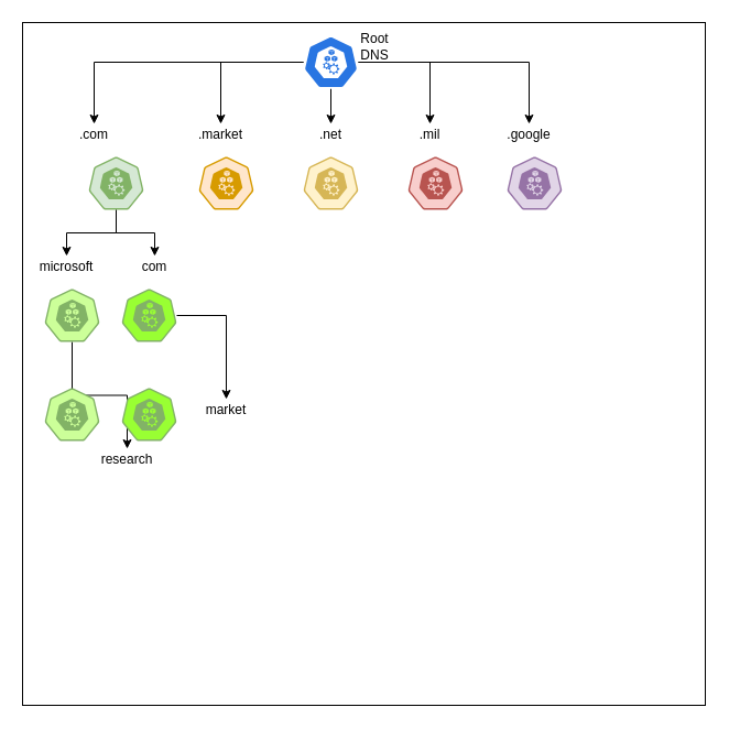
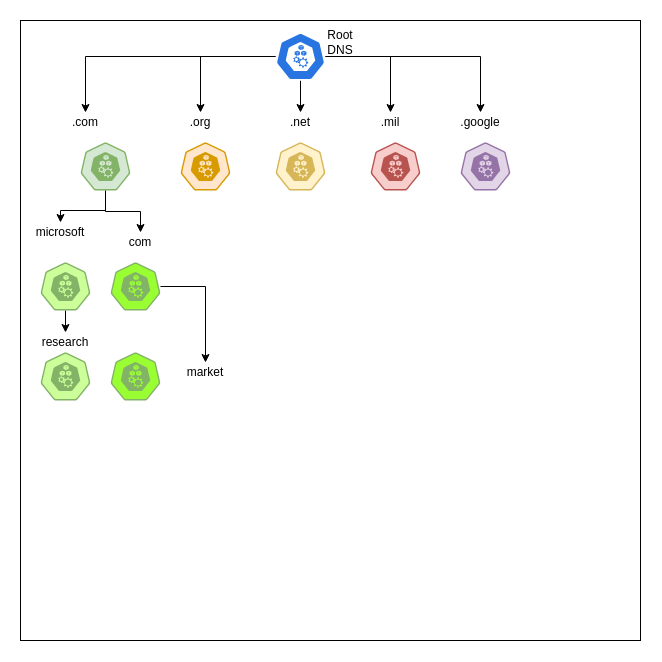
- <mxCell id="18" value=".market" style="text;html=1;strokeColor=none;fillColor=none;align=center;verticalAlign=middle;whiteSpace=wrap;rounded=0;" parent="1" vertex="1"><mxGeometry x="170" y="112" width="60" height="20" as="geometry" /></mxCell>
+ <mxCell id="18" value=".org" style="text;html=1;strokeColor=none;fillColor=none;align=center;verticalAlign=middle;whiteSpace=wrap;rounded=0;" parent="1" vertex="1"><mxGeometry x="170" y="112" width="60" height="20" as="geometry" /></mxCell>
- <mxCell id="26" value="microsoft" style="text;html=1;strokeColor=none;fillColor=none;align=center;verticalAlign=middle;whiteSpace=wrap;rounded=0;" parent="1" vertex="1"><mxGeometry x="30" y="232" width="60" height="20" as="geometry" /></mxCell>
+ <mxCell id="26" value="microsoft" style="text;html=1;strokeColor=none;fillColor=none;align=center;verticalAlign=middle;whiteSpace=wrap;rounded=0;" parent="1" vertex="1"><mxGeometry x="30" y="222" width="60" height="20" as="geometry" /></mxCell>
- <mxCell id="30" value="research" style="text;html=1;strokeColor=none;fillColor=none;align=center;verticalAlign=middle;whiteSpace=wrap;rounded=0;" parent="1" vertex="1"><mxGeometry x="85" y="407" width="60" height="20" as="geometry" /></mxCell>
+ <mxCell id="30" value="research" style="text;html=1;strokeColor=none;fillColor=none;align=center;verticalAlign=middle;whiteSpace=wrap;rounded=0;" parent="1" vertex="1"><mxGeometry x="35" y="332" width="60" height="20" as="geometry" /></mxCell>
